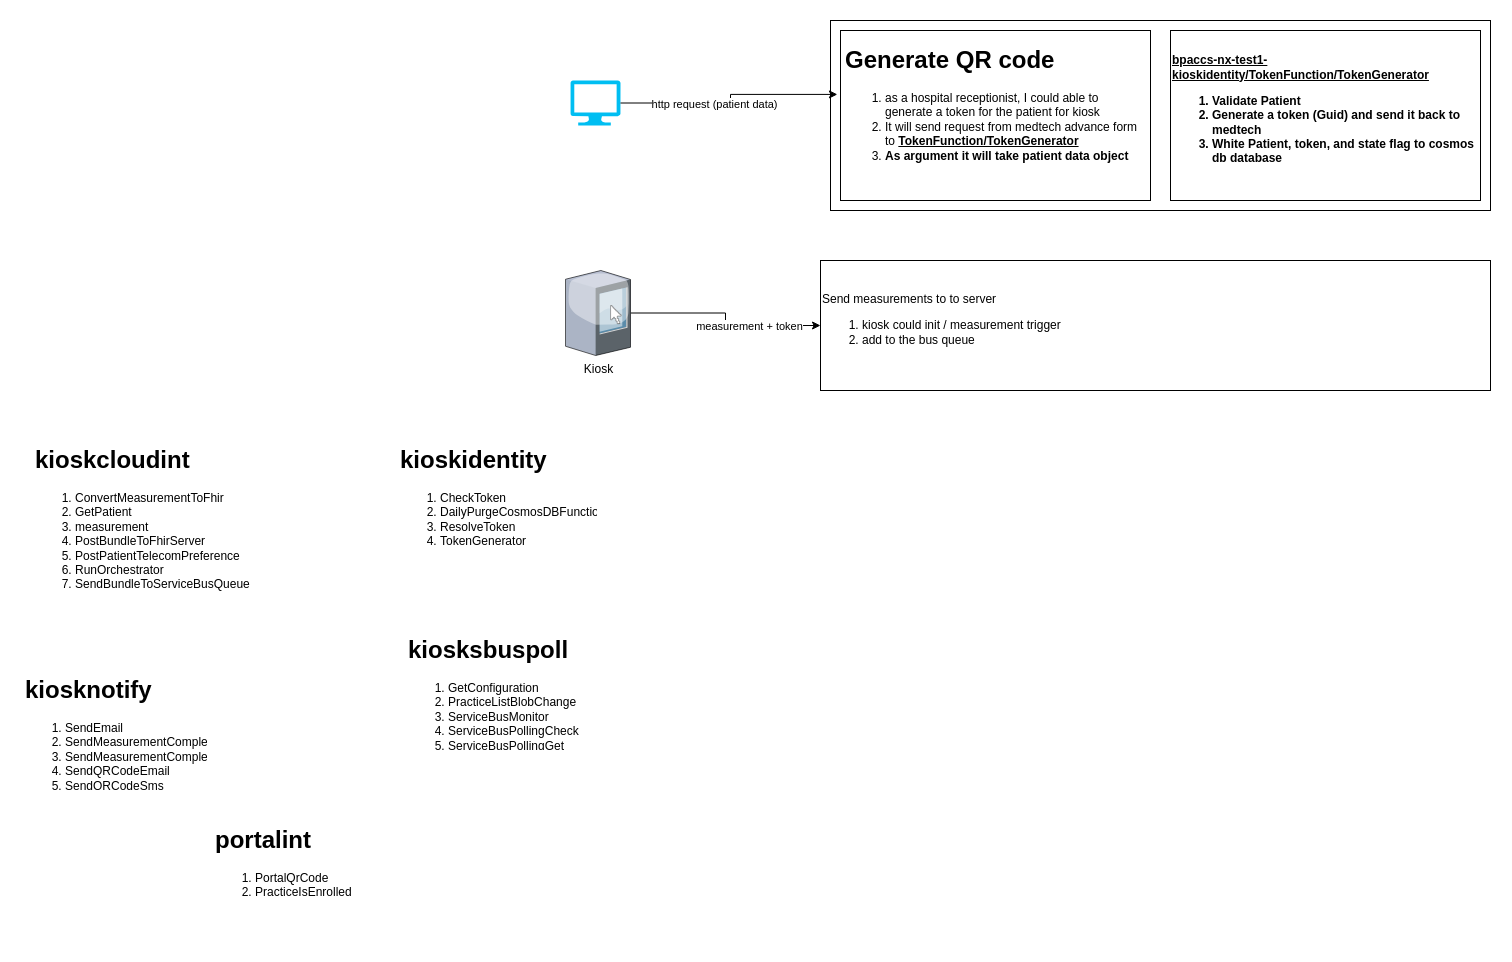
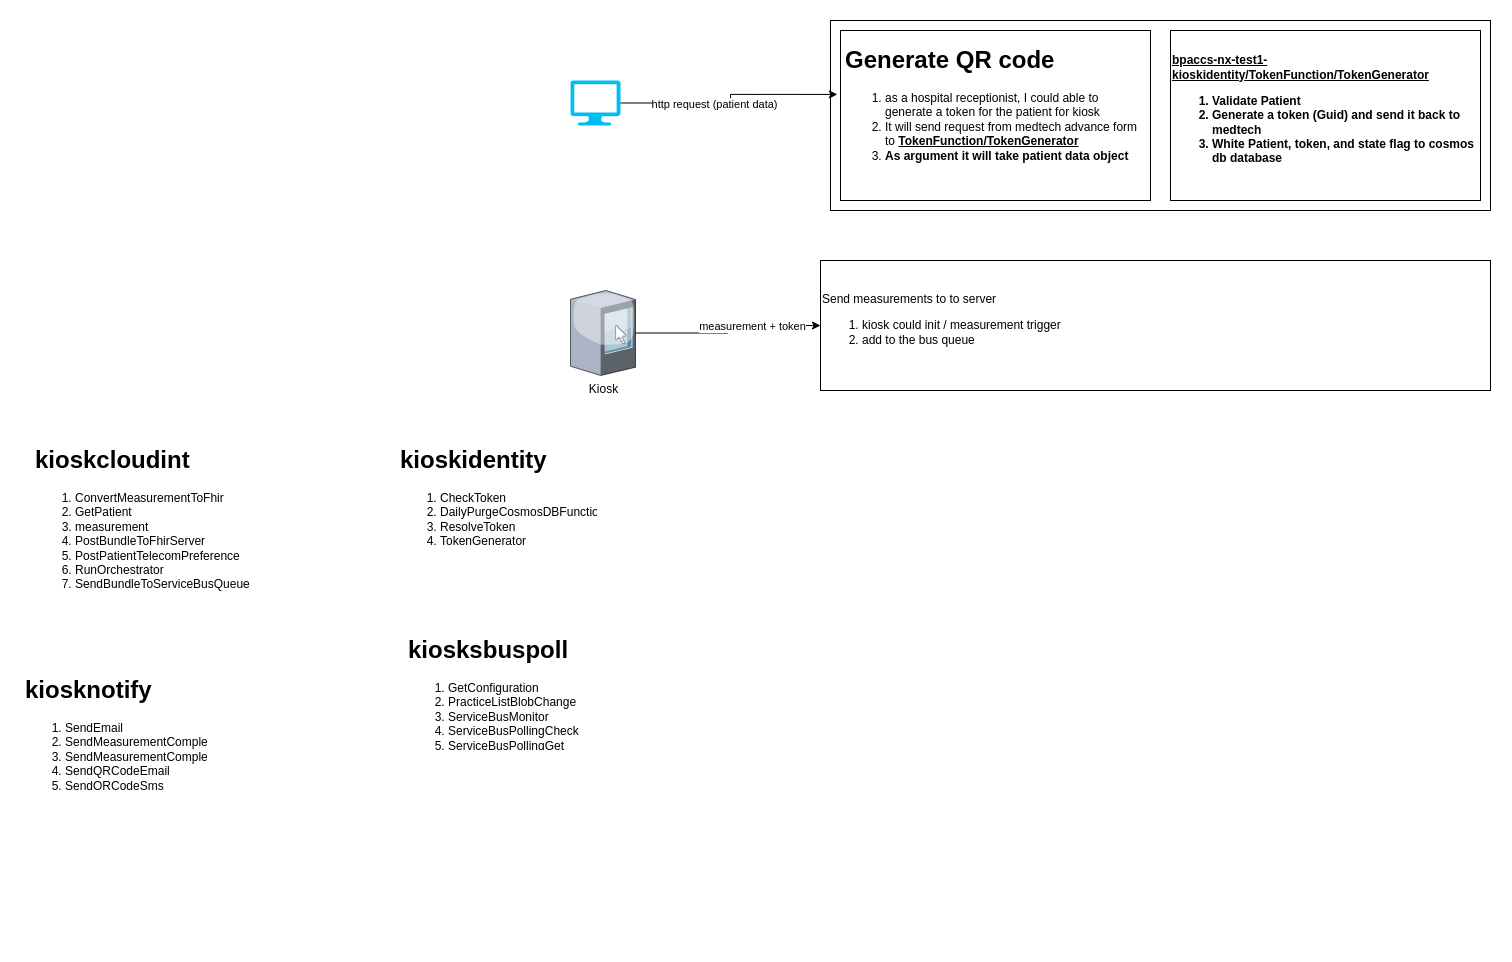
- <mxCell id="11" value="Kiosk" style="verticalLabelPosition=bottom;sketch=0;aspect=fixed;html=1;verticalAlign=top;strokeColor=none;align=center;outlineConnect=0;shape=mxgraph.citrix.kiosk;" parent="1" vertex="1"><mxGeometry x="565" y="270" width="65" height="85" as="geometry" /></mxCell>
+ <mxCell id="11" value="Kiosk" style="verticalLabelPosition=bottom;sketch=0;aspect=fixed;html=1;verticalAlign=top;strokeColor=none;align=center;outlineConnect=0;shape=mxgraph.citrix.kiosk;" parent="1" vertex="1"><mxGeometry x="570" y="290" width="65" height="85" as="geometry" /></mxCell>
- <mxCell id="17" value="&lt;h1&gt;portalint&lt;/h1&gt;&lt;p&gt;&lt;/p&gt;&lt;ol&gt;&lt;li&gt;PortalQrCode&lt;/li&gt;&lt;li&gt;&lt;span style=&quot;&quot;&gt;PracticeIsEnrolled&lt;span style=&quot;&quot;&gt;&lt;span style=&quot;white-space: pre;&quot;&gt;&amp;nbsp;&amp;nbsp;&amp;nbsp;&amp;nbsp;&lt;/span&gt;&lt;/span&gt;&lt;/span&gt;&lt;/li&gt;&lt;/ol&gt;&lt;span style=&quot;&quot;&gt;&lt;/span&gt;&lt;p&gt;&lt;/p&gt;" style="text;html=1;strokeColor=none;fillColor=none;spacing=5;spacingTop=-20;whiteSpace=wrap;overflow=hidden;rounded=0;" vertex="1" parent="1"><mxGeometry x="210" y="820" width="190" height="120" as="geometry" /></mxCell>
